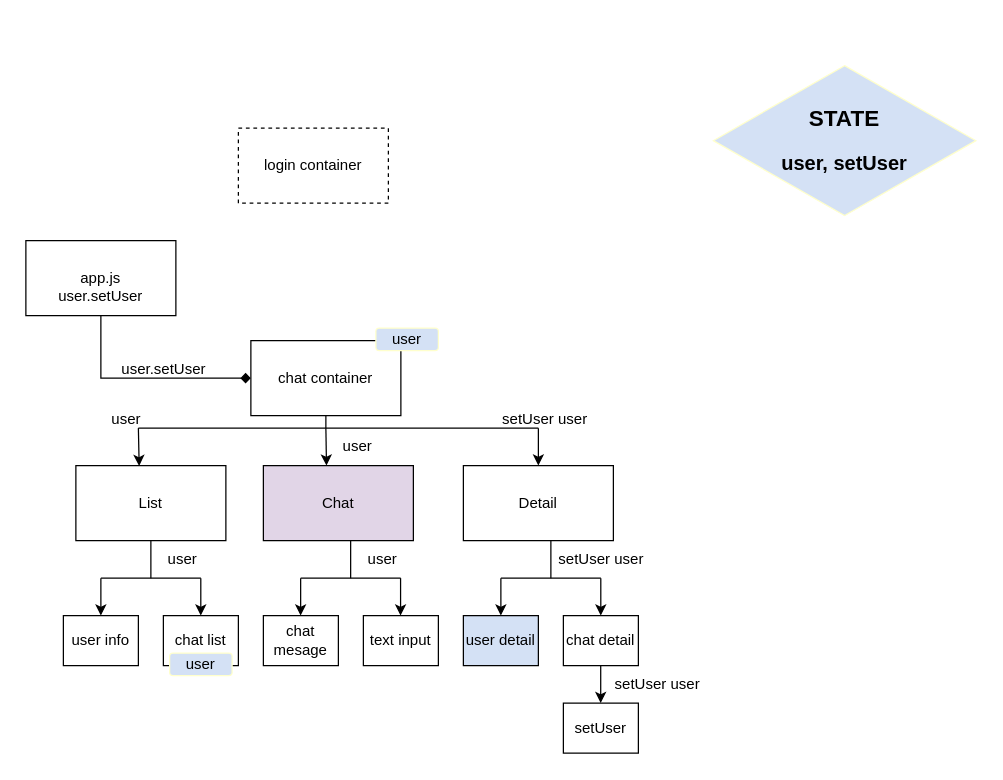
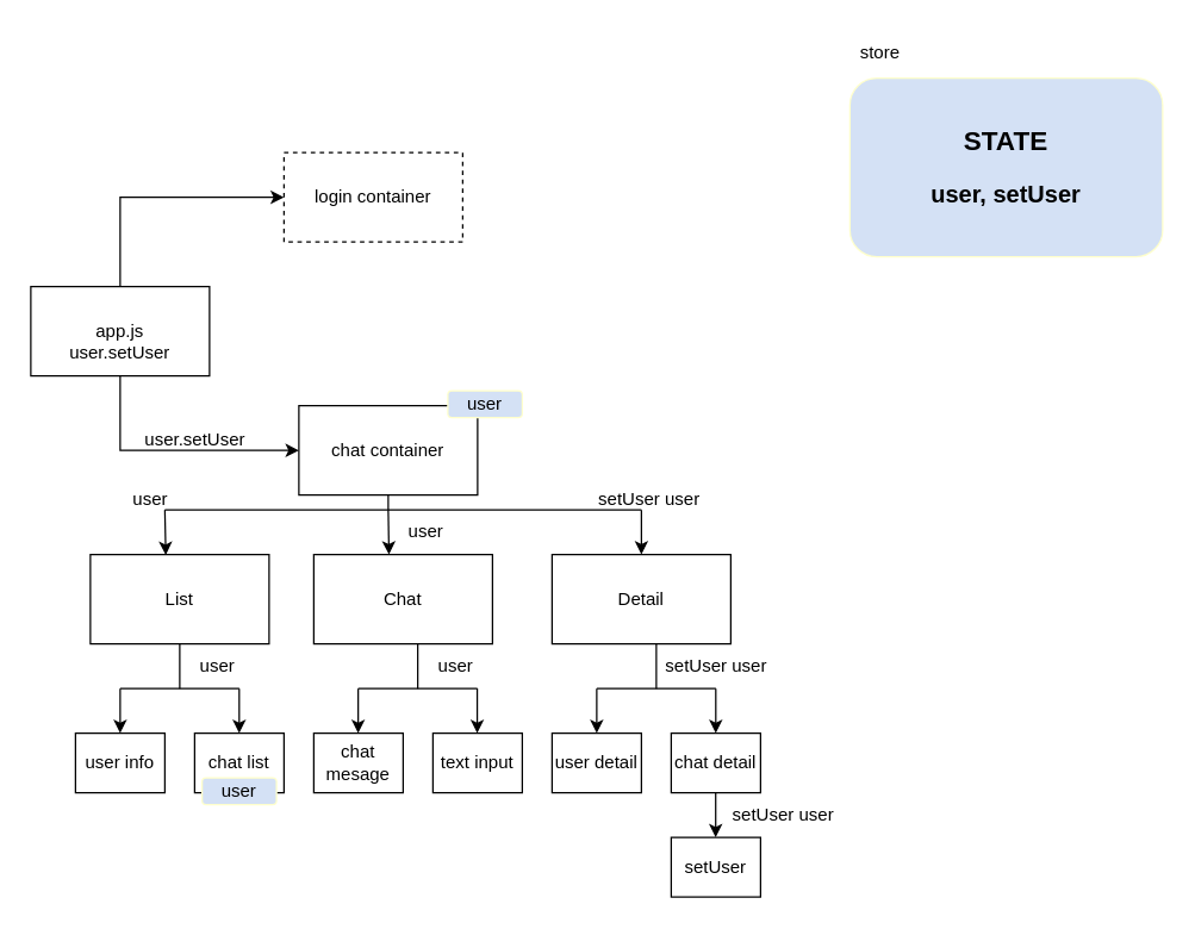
+ <mxCell id="47" value="store" style="text;html=1;align=center;verticalAlign=middle;resizable=0;points=[];autosize=1;strokeColor=none;fillColor=none;" vertex="1" parent="1"><mxGeometry x="565" y="20" width="50" height="30" as="geometry" /></mxCell>
- <mxCell id="46" value="&lt;b&gt;&lt;font style=&quot;font-size: 18px;&quot;&gt;STATE&lt;/font&gt;&lt;/b&gt;&lt;div&gt;&lt;br&gt;&lt;/div&gt;&lt;div&gt;&lt;b&gt;&lt;font size=&quot;3&quot;&gt;user, setUser&lt;/font&gt;&lt;/b&gt;&lt;/div&gt;" style="rhombus;whiteSpace=wrap;html=1;fillColor=#D4E1F5;strokeColor=#FFFFCC;" vertex="1" parent="1"><mxGeometry x="570" y="52" width="210" height="120" as="geometry" /></mxCell>
+ <mxCell id="46" value="&lt;b&gt;&lt;font style=&quot;font-size: 18px;&quot;&gt;STATE&lt;/font&gt;&lt;/b&gt;&lt;div&gt;&lt;br&gt;&lt;/div&gt;&lt;div&gt;&lt;b&gt;&lt;font size=&quot;3&quot;&gt;user, setUser&lt;/font&gt;&lt;/b&gt;&lt;/div&gt;" style="rounded=1;whiteSpace=wrap;html=1;fillColor=#D4E1F5;strokeColor=#FFFFCC;" vertex="1" parent="1"><mxGeometry x="570" y="52" width="210" height="120" as="geometry" /></mxCell>
+ <mxCell id="5" value="" style="endArrow=classic;html=1;rounded=0;exitX=0.5;exitY=0;exitDx=0;exitDy=0;entryX=0;entryY=0.5;entryDx=0;entryDy=0;" edge="1" parent="1" source="2" target="3"><mxGeometry width="50" height="50" relative="1" as="geometry"><mxPoint x="240" y="252" as="sourcePoint" /><mxPoint x="290" y="202" as="targetPoint" /><Array as="points"><mxPoint x="80" y="132" /></Array></mxGeometry></mxCell>
- <mxCell id="6" value="" style="endArrow=diamond;html=1;rounded=0;exitX=0.5;exitY=1;exitDx=0;exitDy=0;entryX=0;entryY=0.5;entryDx=0;entryDy=0;" edge="1" parent="1" source="2" target="4"><mxGeometry width="50" height="50" relative="1" as="geometry"><mxPoint x="190" y="252" as="sourcePoint" /><mxPoint x="240" y="202" as="targetPoint" /><Array as="points"><mxPoint x="80" y="302" /></Array></mxGeometry></mxCell>
+ <mxCell id="6" value="" style="endArrow=classic;html=1;rounded=0;exitX=0.5;exitY=1;exitDx=0;exitDy=0;entryX=0;entryY=0.5;entryDx=0;entryDy=0;" edge="1" parent="1" source="2" target="4"><mxGeometry width="50" height="50" relative="1" as="geometry"><mxPoint x="190" y="252" as="sourcePoint" /><mxPoint x="240" y="202" as="targetPoint" /><Array as="points"><mxPoint x="80" y="302" /></Array></mxGeometry></mxCell>
- <mxCell id="8" value="Chat" style="rounded=0;whiteSpace=wrap;html=1;fillColor=#e1d5e7;" vertex="1" parent="1"><mxGeometry x="210" y="372" width="120" height="60" as="geometry" /></mxCell>
+ <mxCell id="8" value="Chat" style="rounded=0;whiteSpace=wrap;html=1;" vertex="1" parent="1"><mxGeometry x="210" y="372" width="120" height="60" as="geometry" /></mxCell>
- <mxCell id="14" value="user detail" style="rounded=0;whiteSpace=wrap;html=1;fillColor=#d4e1f5;" vertex="1" parent="1"><mxGeometry x="370" y="492" width="60" height="40" as="geometry" /></mxCell>
+ <mxCell id="14" value="user detail" style="rounded=0;whiteSpace=wrap;html=1;" vertex="1" parent="1"><mxGeometry x="370" y="492" width="60" height="40" as="geometry" /></mxCell>
